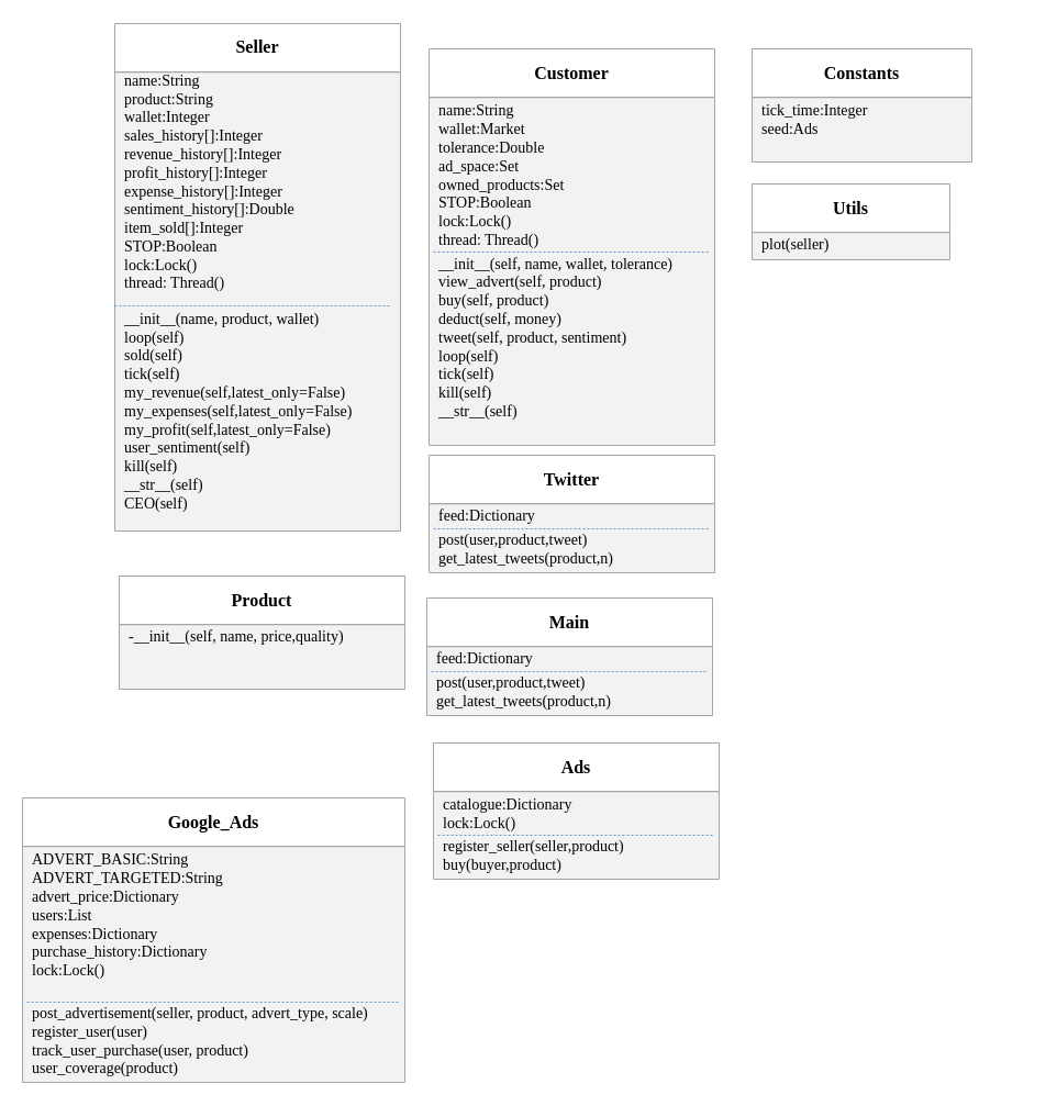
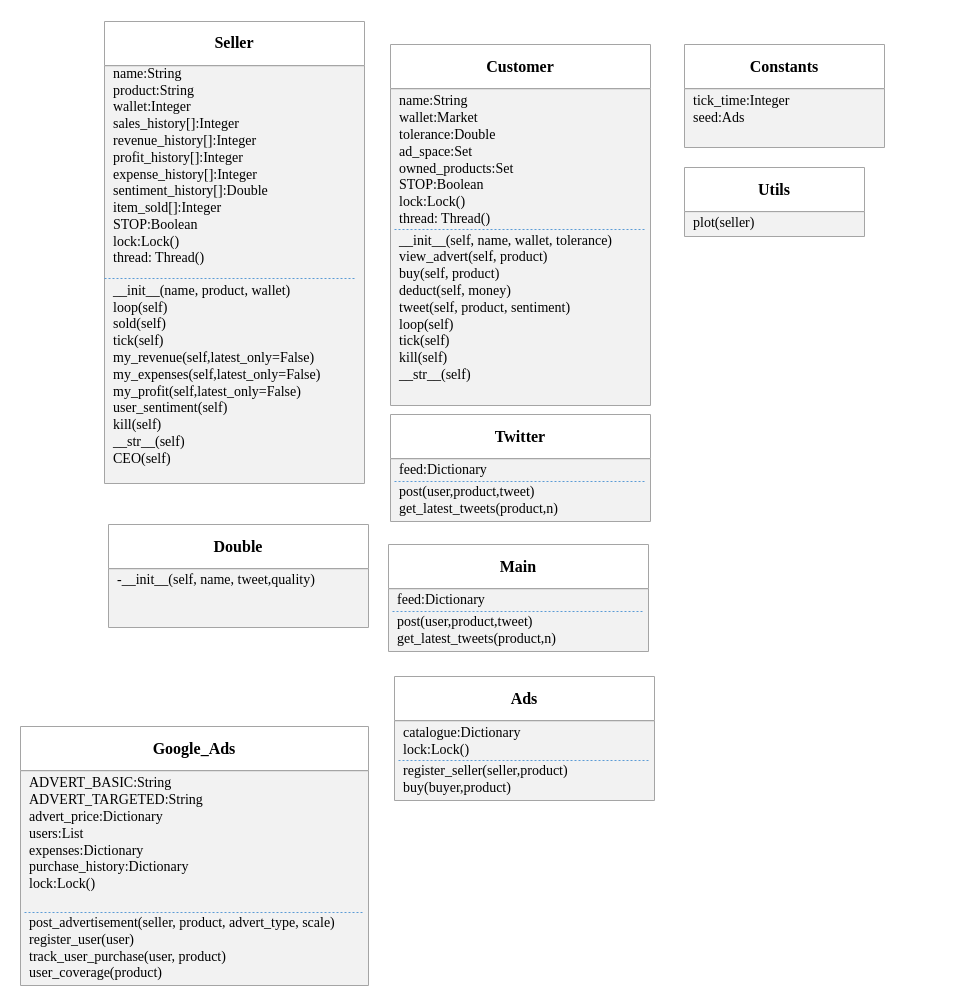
- <mxCell id="37" value="&lt;p style=&quot;align:center;margin-left:0;margin-right:0;margin-top:0px;margin-bottom:0px;text-indent:0;valign:middle;direction:ltr;&quot;&gt;&lt;font style=&quot;font-size:16px;font-family:Calibri;color:#000000;direction:ltr;letter-spacing:0px;line-height:120%;opacity:1&quot;&gt;&lt;b&gt;Product&lt;br/&gt;&lt;/b&gt;&lt;/font&gt;&lt;/p&gt;" parent="34" vertex="1" style="text;vsdxID=66;fillColor=none;gradientColor=none;strokeColor=none;spacingTop=3;spacingBottom=3;labelBackgroundColor=none;rounded=0;html=1;whiteSpace=wrap;verticalAlign=middle;align=center;;html=1;"><mxGeometry as="geometry" height="44.31" width="260" y="-0.12" /></mxCell>
+ <mxCell id="37" value="&lt;p style=&quot;align:center;margin-left:0;margin-right:0;margin-top:0px;margin-bottom:0px;text-indent:0;valign:middle;direction:ltr;&quot;&gt;&lt;font style=&quot;font-size:16px;font-family:Calibri;color:#000000;direction:ltr;letter-spacing:0px;line-height:120%;opacity:1&quot;&gt;&lt;b&gt;Double&lt;br/&gt;&lt;/b&gt;&lt;/font&gt;&lt;/p&gt;" parent="34" vertex="1" style="text;vsdxID=66;fillColor=none;gradientColor=none;strokeColor=none;spacingTop=3;spacingBottom=3;labelBackgroundColor=none;rounded=0;html=1;whiteSpace=wrap;verticalAlign=middle;align=center;;html=1;"><mxGeometry as="geometry" height="44.31" width="260" y="-0.12" /></mxCell>
- <mxCell id="38" value="&lt;font style=&quot;font-size:14px;font-family:Calibri;color:#000000;direction:ltr;letter-spacing:0px;line-height:120%;opacity:1&quot;&gt;-__init__(self, name, price,quality)&lt;br/&gt;&lt;br/&gt;&lt;br/&gt;&lt;/font&gt;" parent="1" vertex="1" style="verticalAlign=middle;align=left;vsdxID=73;fillColor=#5b9bd5;gradientColor=none;fillOpacity=0;shape=stencil(nZBLDoAgDERP0z3SIyjew0SURgSD+Lu9kMZoXLhwN9N5bdMClrNpJg1SzDH4QW/URgNYgZTkjA4UkwJUgGXng+6DX1zLfmoymdXo1zxh5z6RO6Q42BWCfc2oJfdAr/AX/IH+BF/rk7hv7MjaZ/L+RirxJ1Gd);strokeColor=#5b9bd5;spacingTop=-3;spacingBottom=-3;spacingLeft=3;spacingRight=-3;labelBackgroundColor=none;rounded=0;html=1;whiteSpace=wrap;"><mxGeometry as="geometry" height="50" width="252" y="572" x="112" /></mxCell>
+ <mxCell id="38" value="&lt;font style=&quot;font-size:14px;font-family:Calibri;color:#000000;direction:ltr;letter-spacing:0px;line-height:120%;opacity:1&quot;&gt;-__init__(self, name, tweet,quality)&lt;br/&gt;&lt;br/&gt;&lt;br/&gt;&lt;/font&gt;" parent="1" vertex="1" style="verticalAlign=middle;align=left;vsdxID=73;fillColor=#5b9bd5;gradientColor=none;fillOpacity=0;shape=stencil(nZBLDoAgDERP0z3SIyjew0SURgSD+Lu9kMZoXLhwN9N5bdMClrNpJg1SzDH4QW/URgNYgZTkjA4UkwJUgGXng+6DX1zLfmoymdXo1zxh5z6RO6Q42BWCfc2oJfdAr/AX/IH+BF/rk7hv7MjaZ/L+RirxJ1Gd);strokeColor=#5b9bd5;spacingTop=-3;spacingBottom=-3;spacingLeft=3;spacingRight=-3;labelBackgroundColor=none;rounded=0;html=1;whiteSpace=wrap;"><mxGeometry as="geometry" height="50" width="252" y="572" x="112" /></mxCell>
